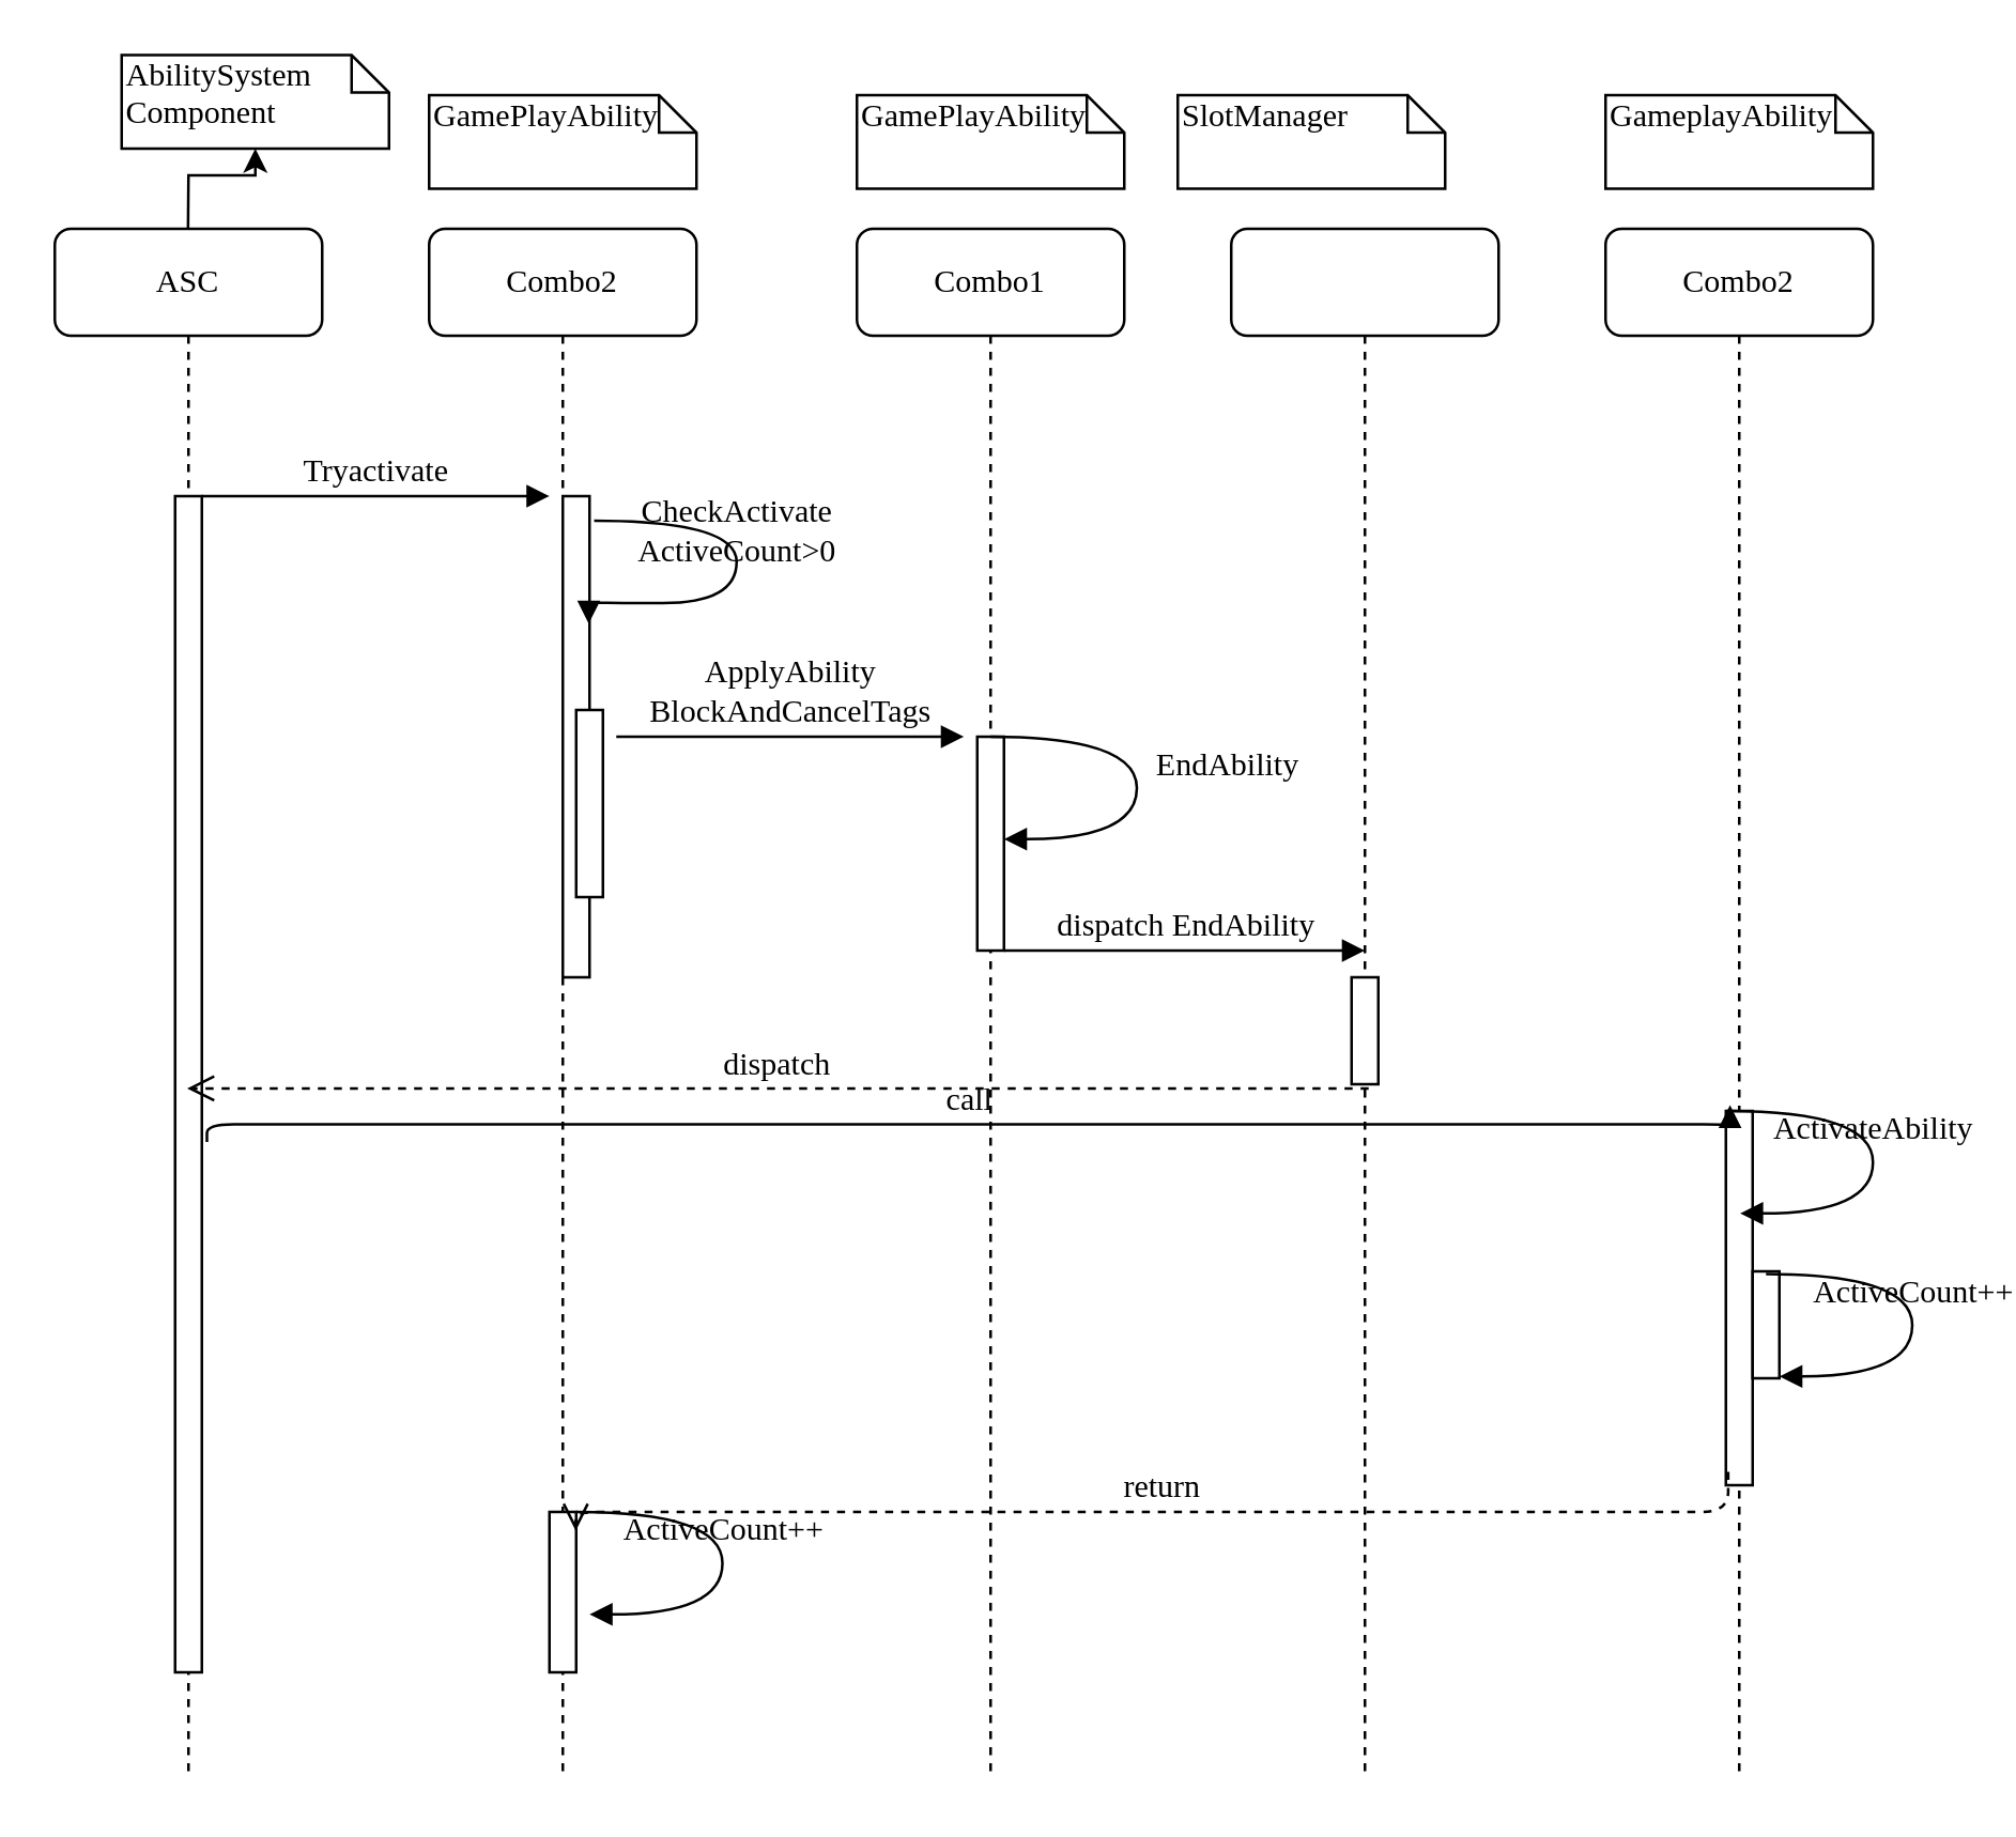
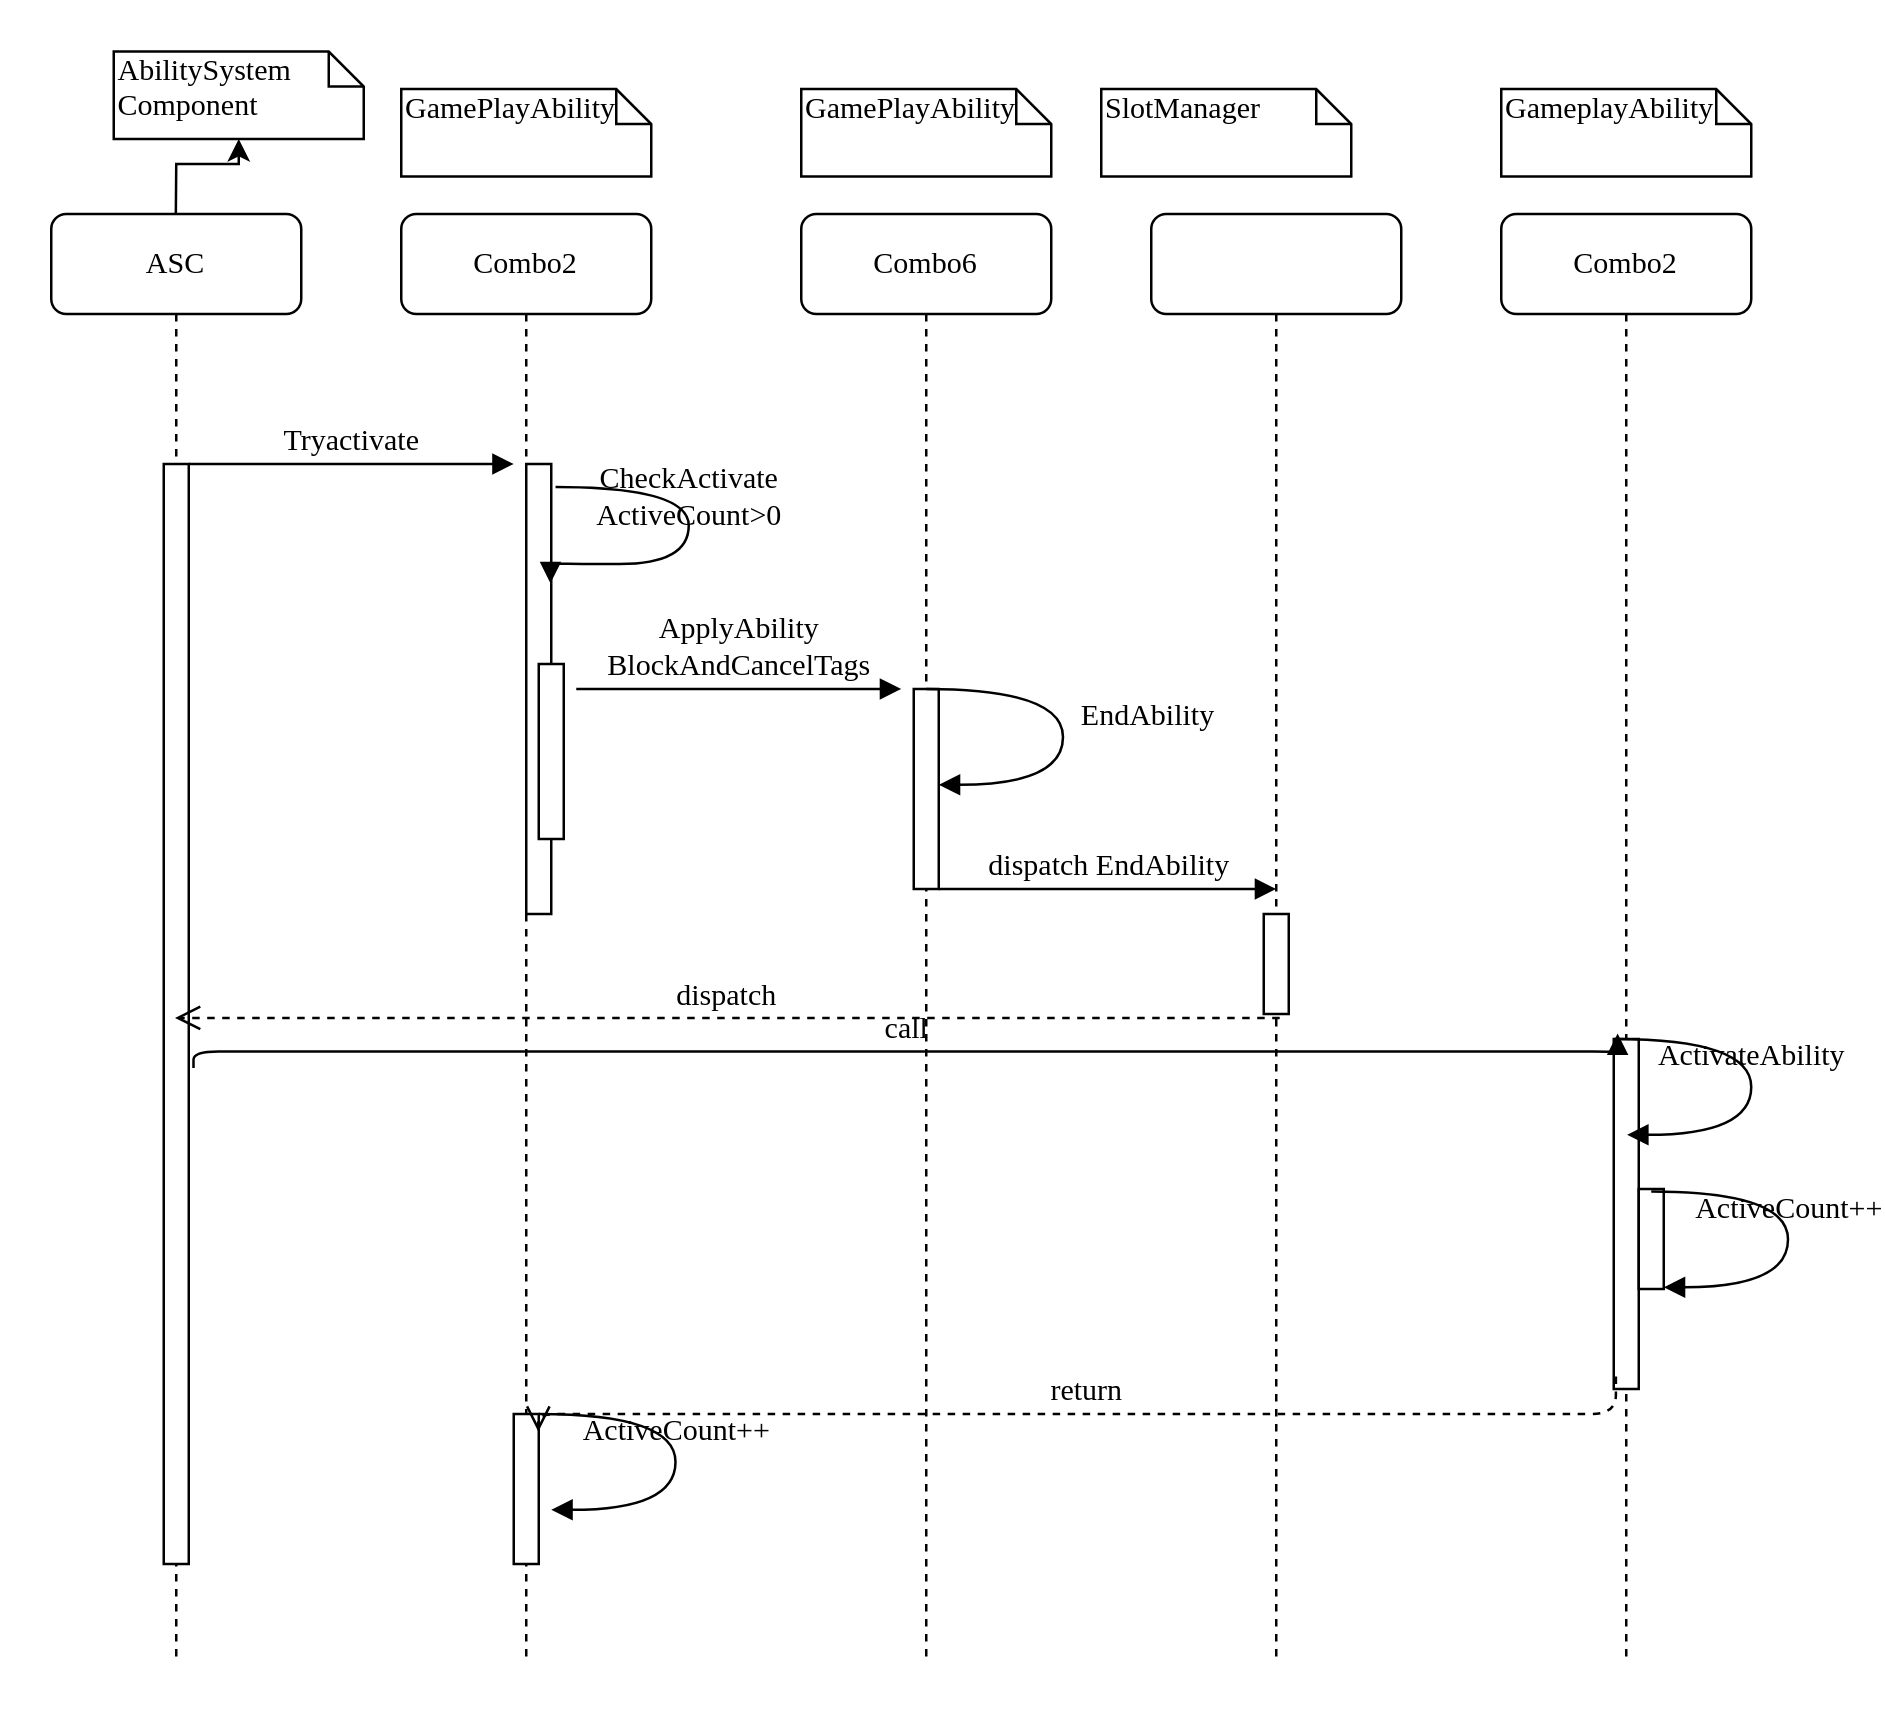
- <mxCell id="7" value="Combo1" style="shape=umlLifeline;perimeter=lifelinePerimeter;whiteSpace=wrap;html=1;container=1;collapsible=0;recursiveResize=0;outlineConnect=0;rounded=1;shadow=0;comic=0;labelBackgroundColor=none;strokeWidth=1;fontFamily=Verdana;fontSize=12;align=center;" parent="1" vertex="1"><mxGeometry x="320" y="85" width="100" height="580" as="geometry" /></mxCell>
+ <mxCell id="7" value="Combo6" style="shape=umlLifeline;perimeter=lifelinePerimeter;whiteSpace=wrap;html=1;container=1;collapsible=0;recursiveResize=0;outlineConnect=0;rounded=1;shadow=0;comic=0;labelBackgroundColor=none;strokeWidth=1;fontFamily=Verdana;fontSize=12;align=center;" parent="1" vertex="1"><mxGeometry x="320" y="85" width="100" height="580" as="geometry" /></mxCell>
